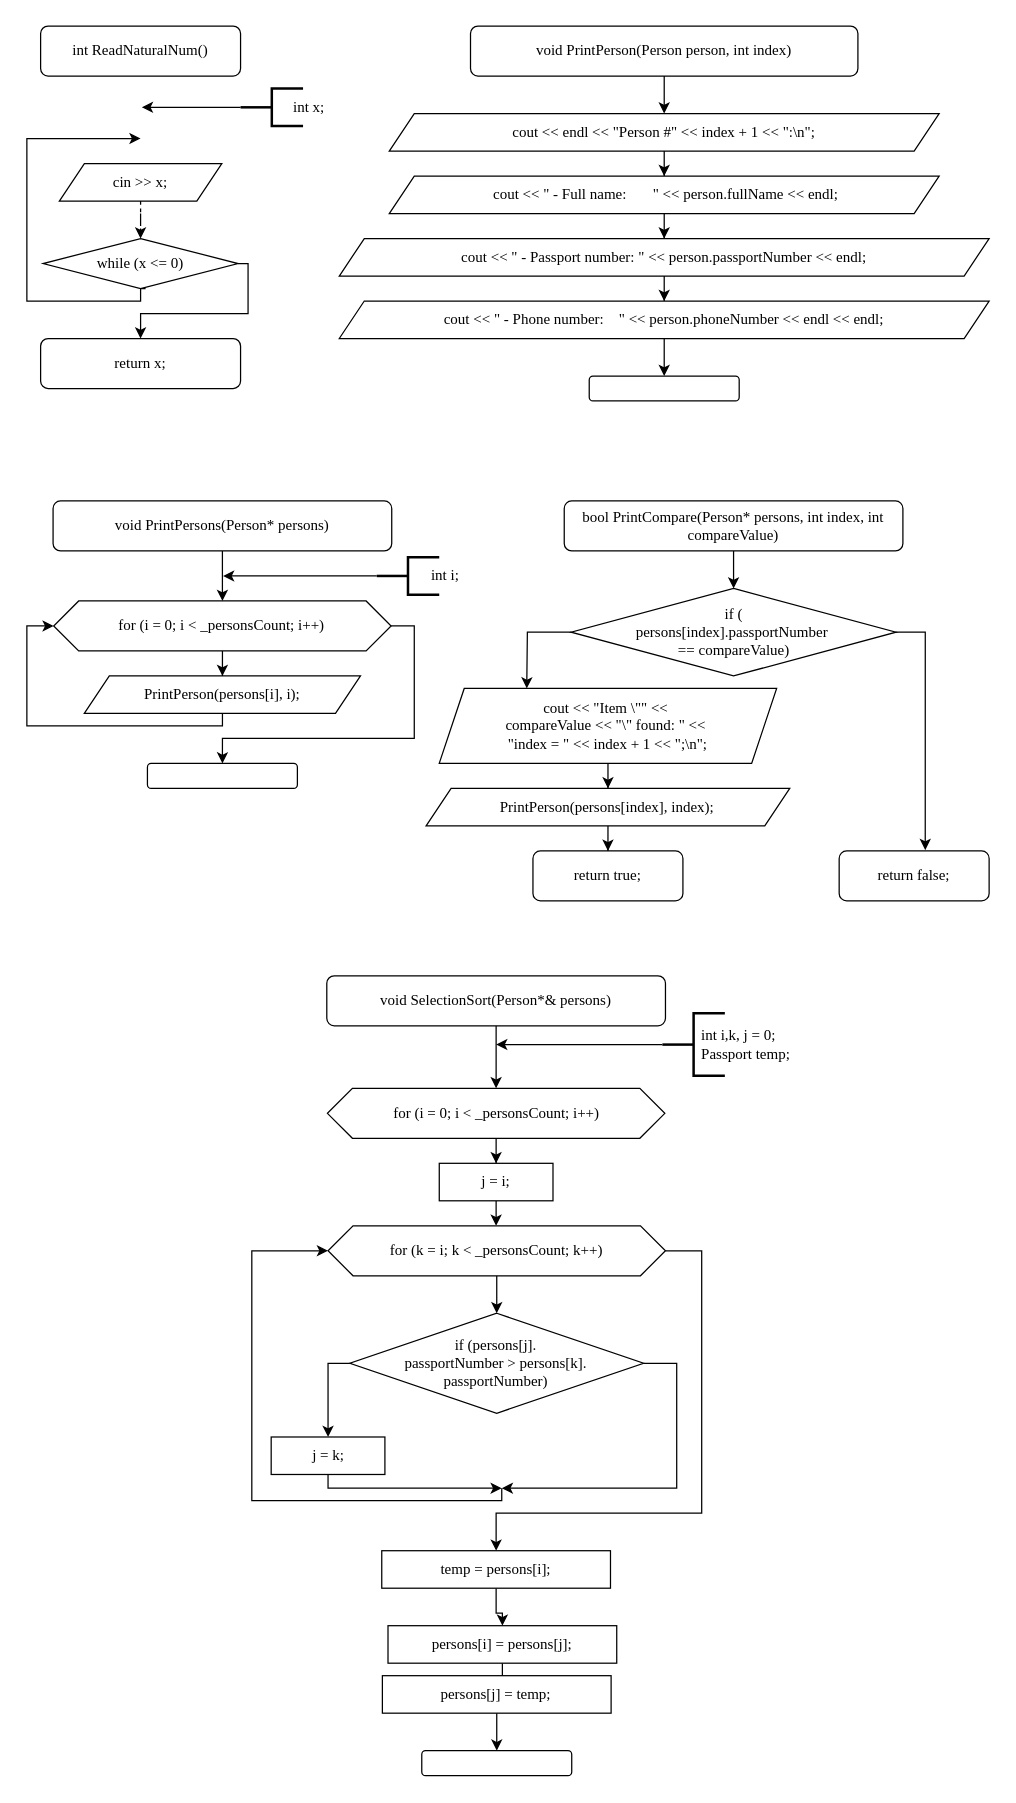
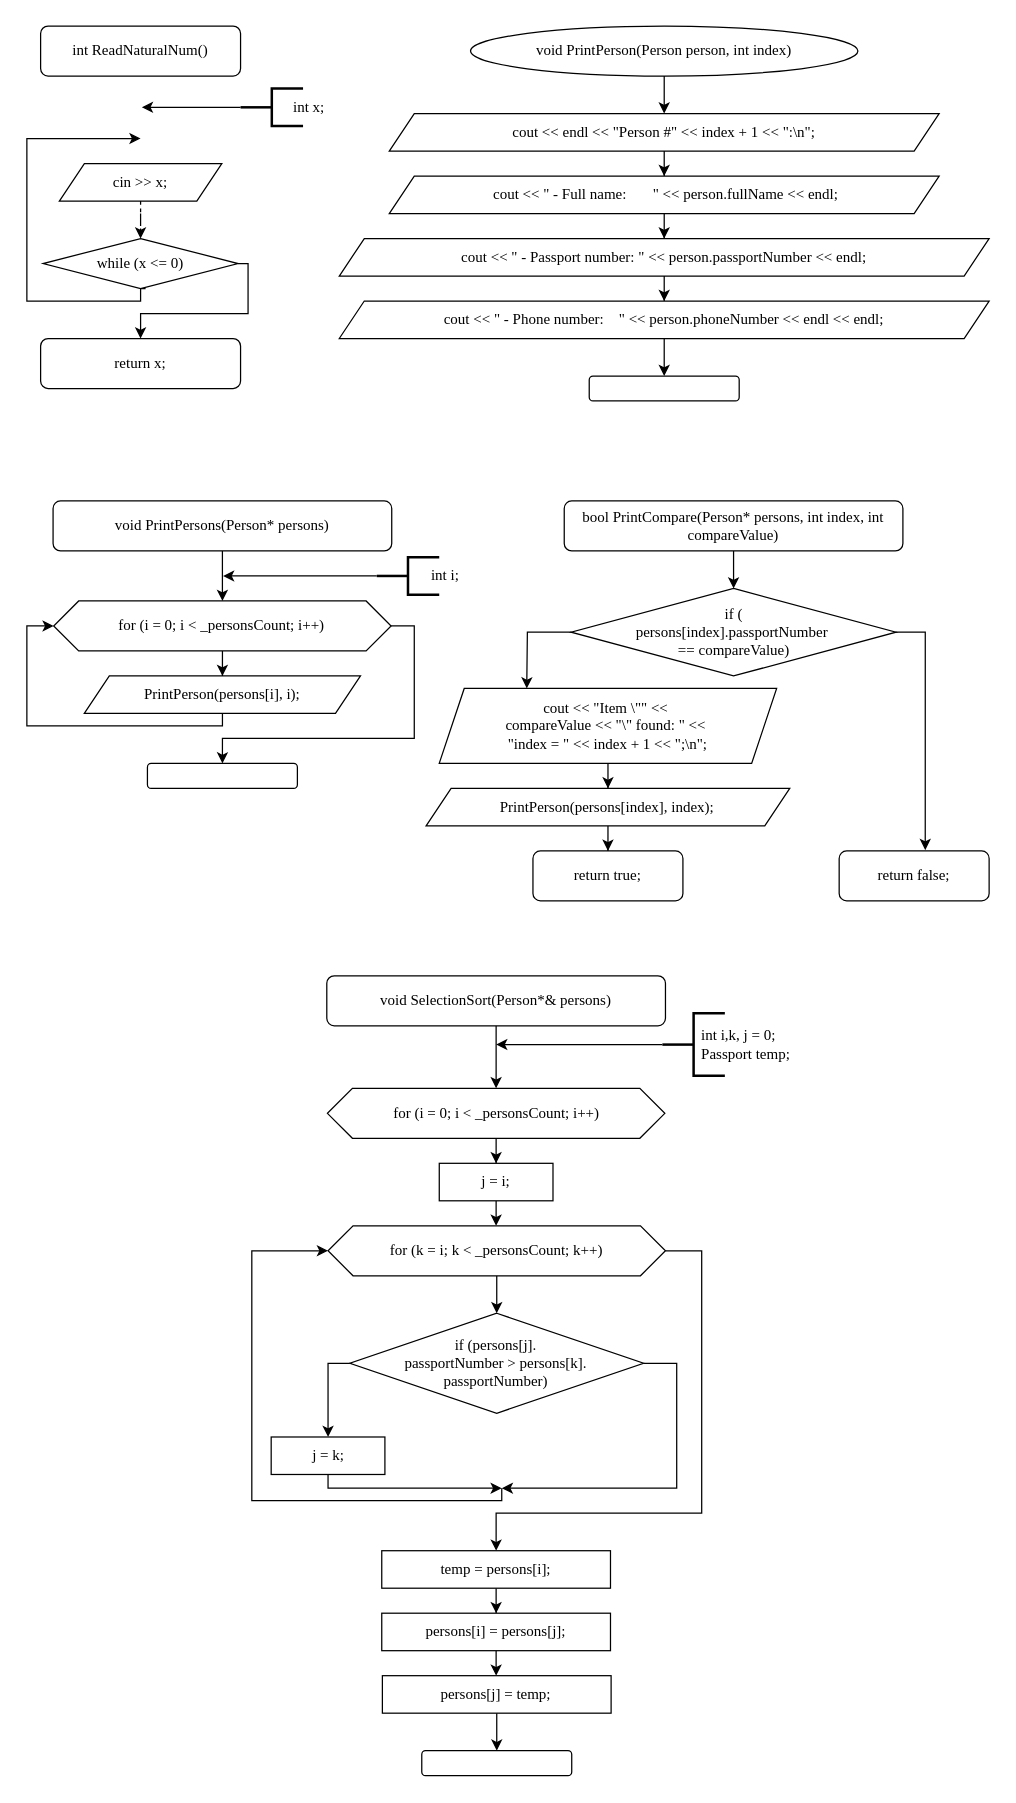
- <mxCell id="13" value="void PrintPerson(Person person, int index)" style="rounded=1;whiteSpace=wrap;html=1;fontFamily=Consolas;" vertex="1" parent="1"><mxGeometry x="376" y="20" width="310" height="40" as="geometry" /></mxCell>
+ <mxCell id="13" value="void PrintPerson(Person person, int index)" style="ellipse;whiteSpace=wrap;html=1;fontFamily=Consolas;" vertex="1" parent="1"><mxGeometry x="376" y="20" width="310" height="40" as="geometry" /></mxCell>
- <mxCell id="65" value="persons[i] = persons[j];" style="rounded=0;whiteSpace=wrap;html=1;fontFamily=Consolas;align=center;" vertex="1" parent="1"><mxGeometry x="309.98" y="1300" width="183.03" height="30" as="geometry" /></mxCell>
+ <mxCell id="65" value="persons[i] = persons[j];" style="rounded=0;whiteSpace=wrap;html=1;fontFamily=Consolas;align=center;" vertex="1" parent="1"><mxGeometry x="304.98" y="1290" width="183.03" height="30" as="geometry" /></mxCell>
